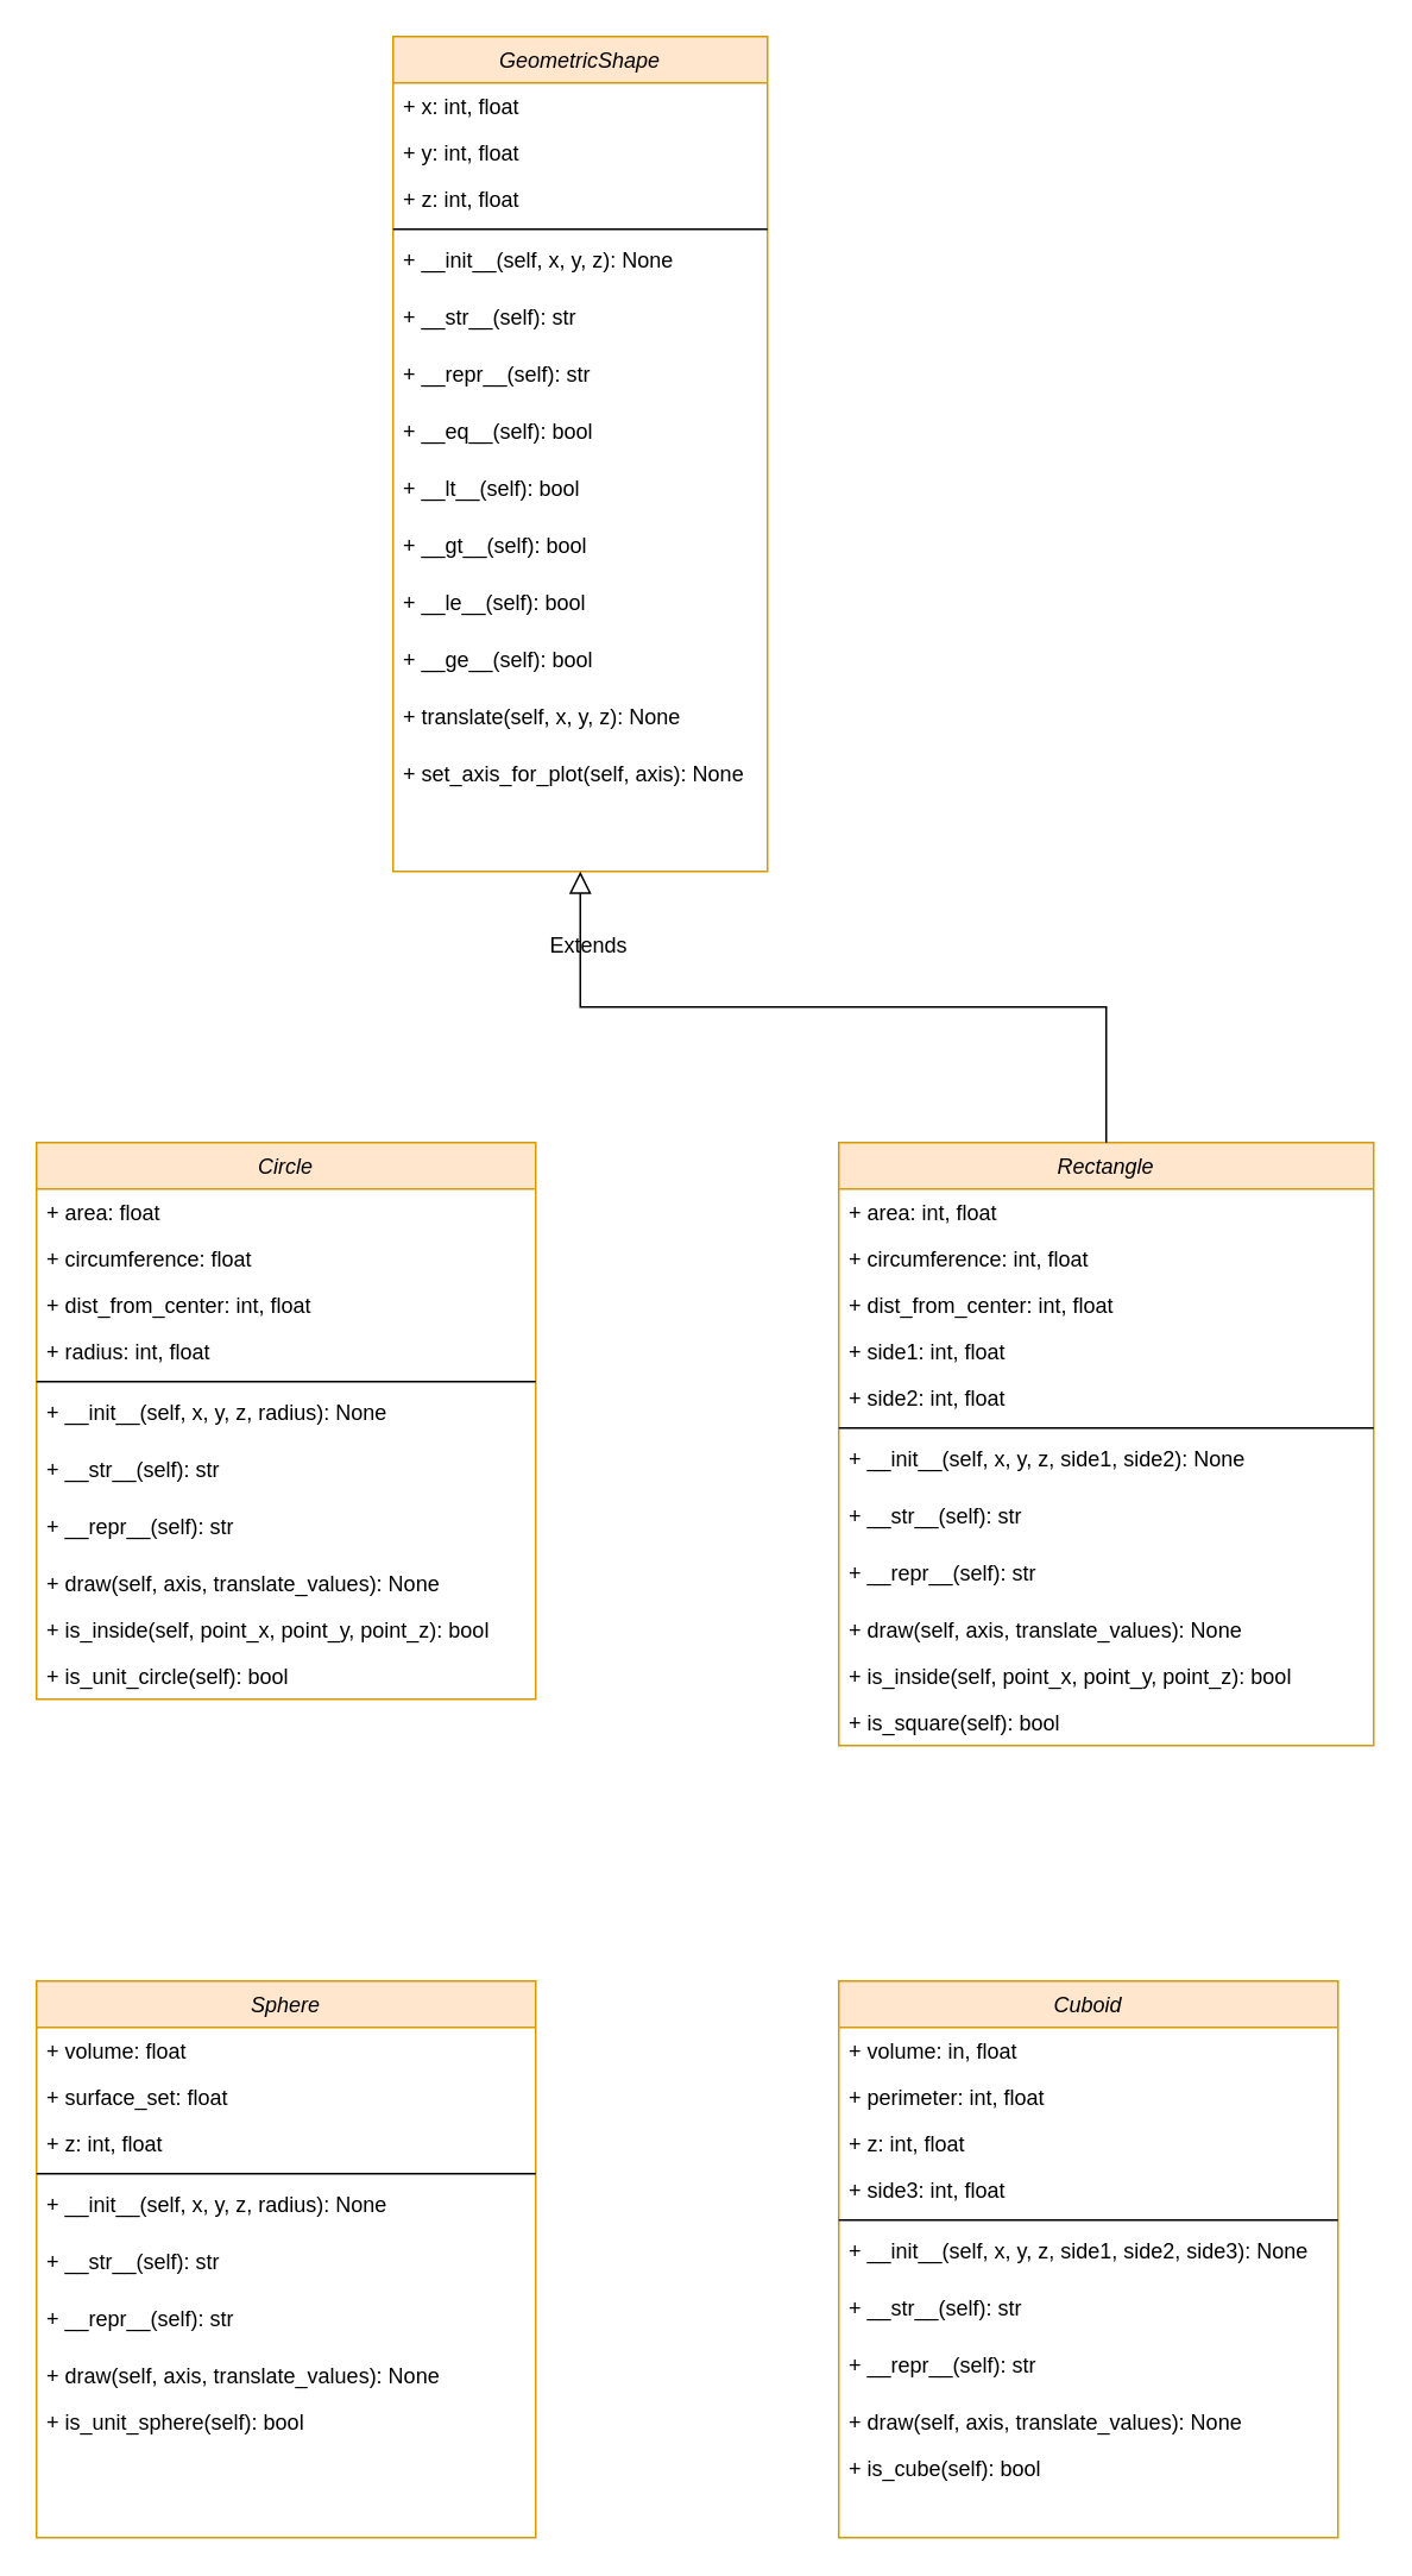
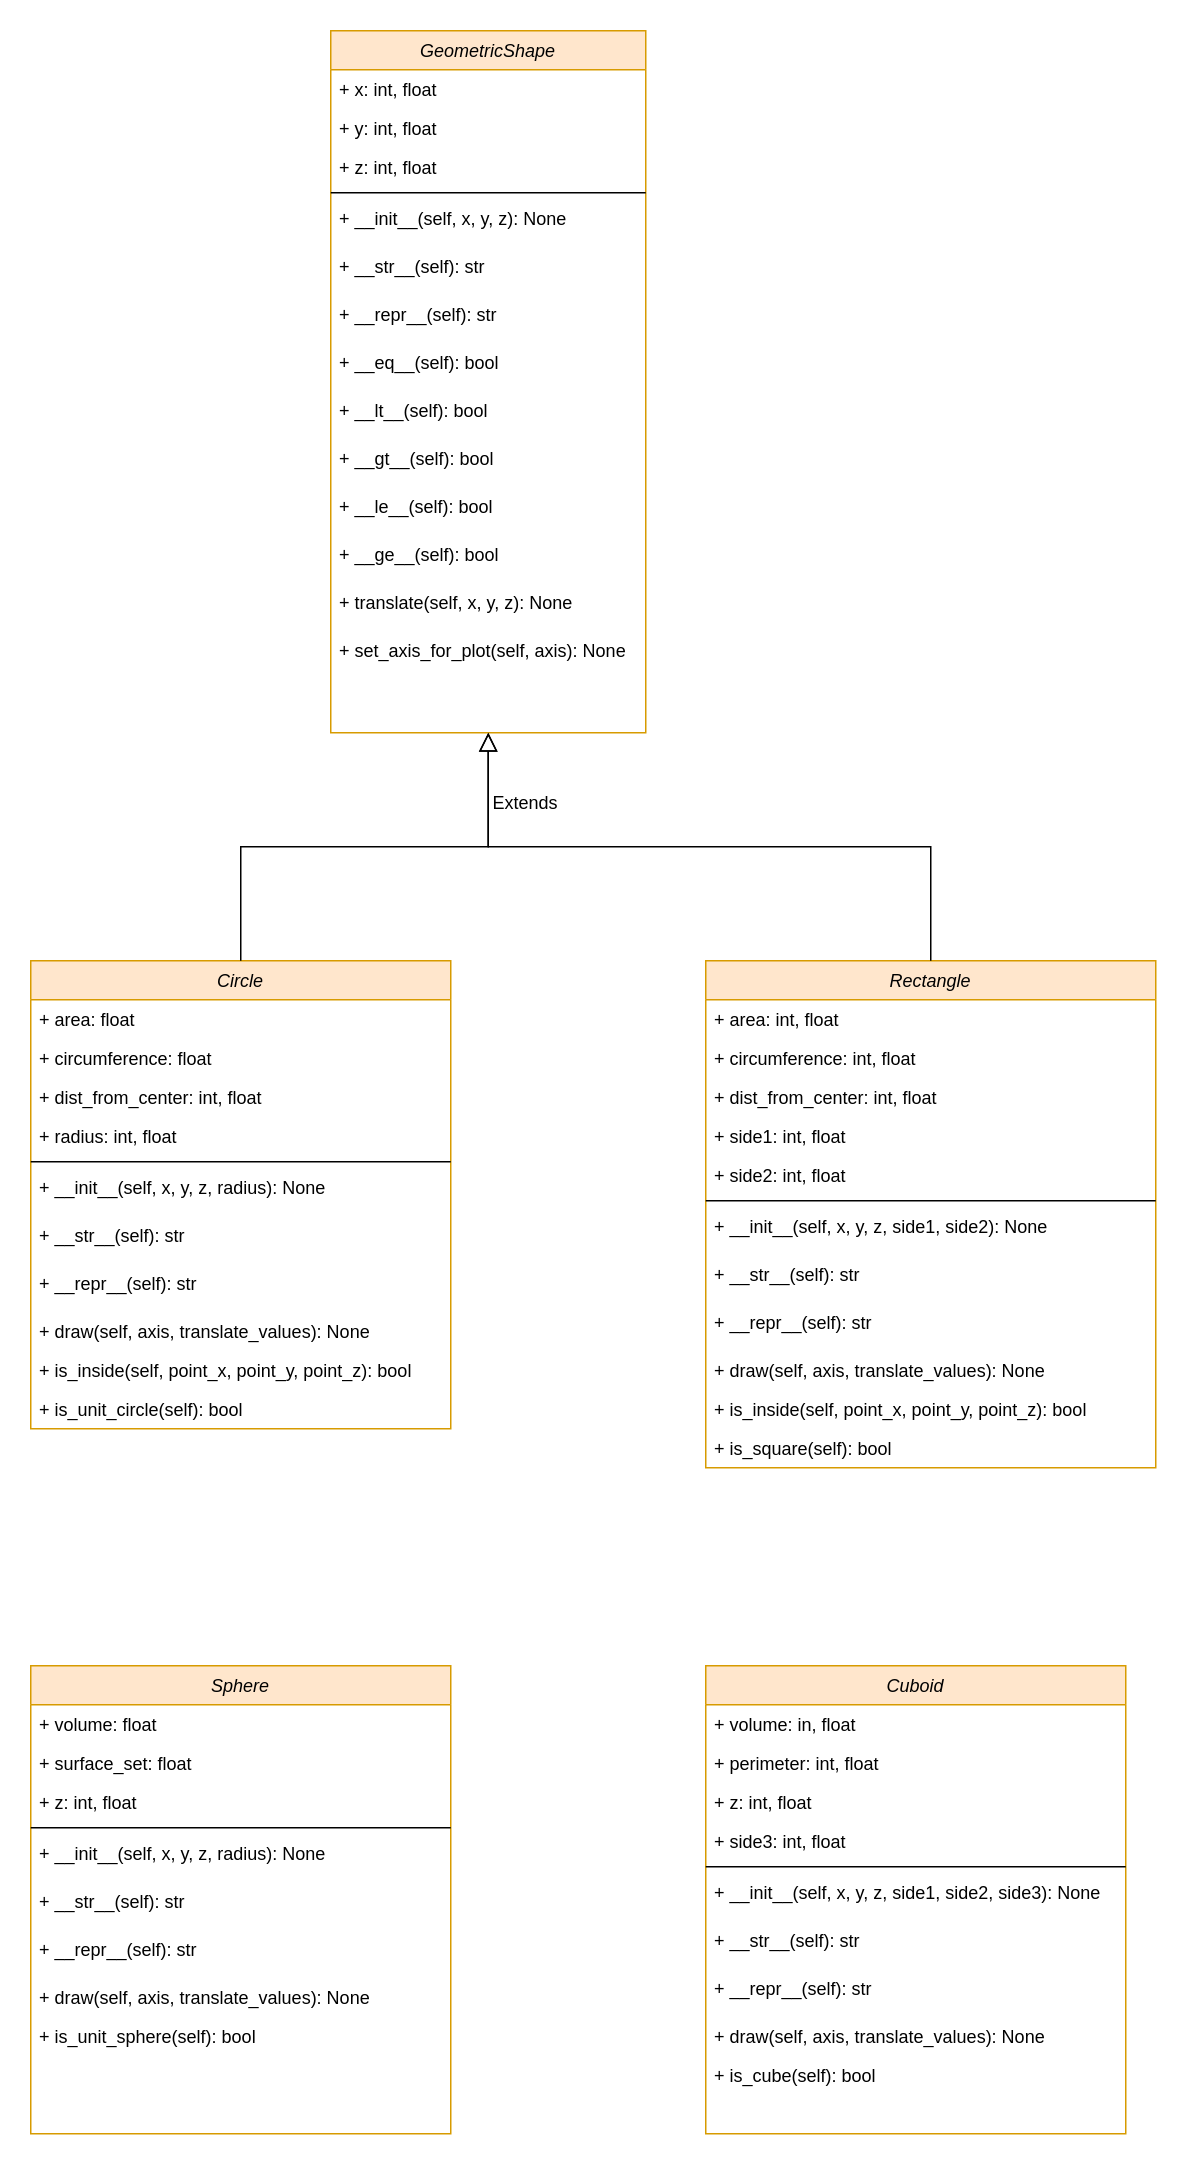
- <mxCell id="65" value="Extends" style="text;html=1;strokeColor=none;fillColor=none;align=center;verticalAlign=middle;whiteSpace=wrap;rounded=0;" parent="1" vertex="1"><mxGeometry x="300" y="515" width="60" height="30" as="geometry" /></mxCell>
+ <mxCell id="65" value="Extends" style="text;html=1;strokeColor=none;fillColor=none;align=center;verticalAlign=middle;whiteSpace=wrap;rounded=0;" parent="1" vertex="1"><mxGeometry x="320" y="520" width="60" height="30" as="geometry" /></mxCell>
+ <mxCell id="29" value="" style="endArrow=block;endSize=10;endFill=0;shadow=0;strokeWidth=1;rounded=0;edgeStyle=elbowEdgeStyle;elbow=vertical;" parent="1" source="17" target="2" edge="1"><mxGeometry width="160" relative="1" as="geometry"><mxPoint x="200" y="193" as="sourcePoint" /><mxPoint x="200" y="193" as="targetPoint" /></mxGeometry></mxCell>
